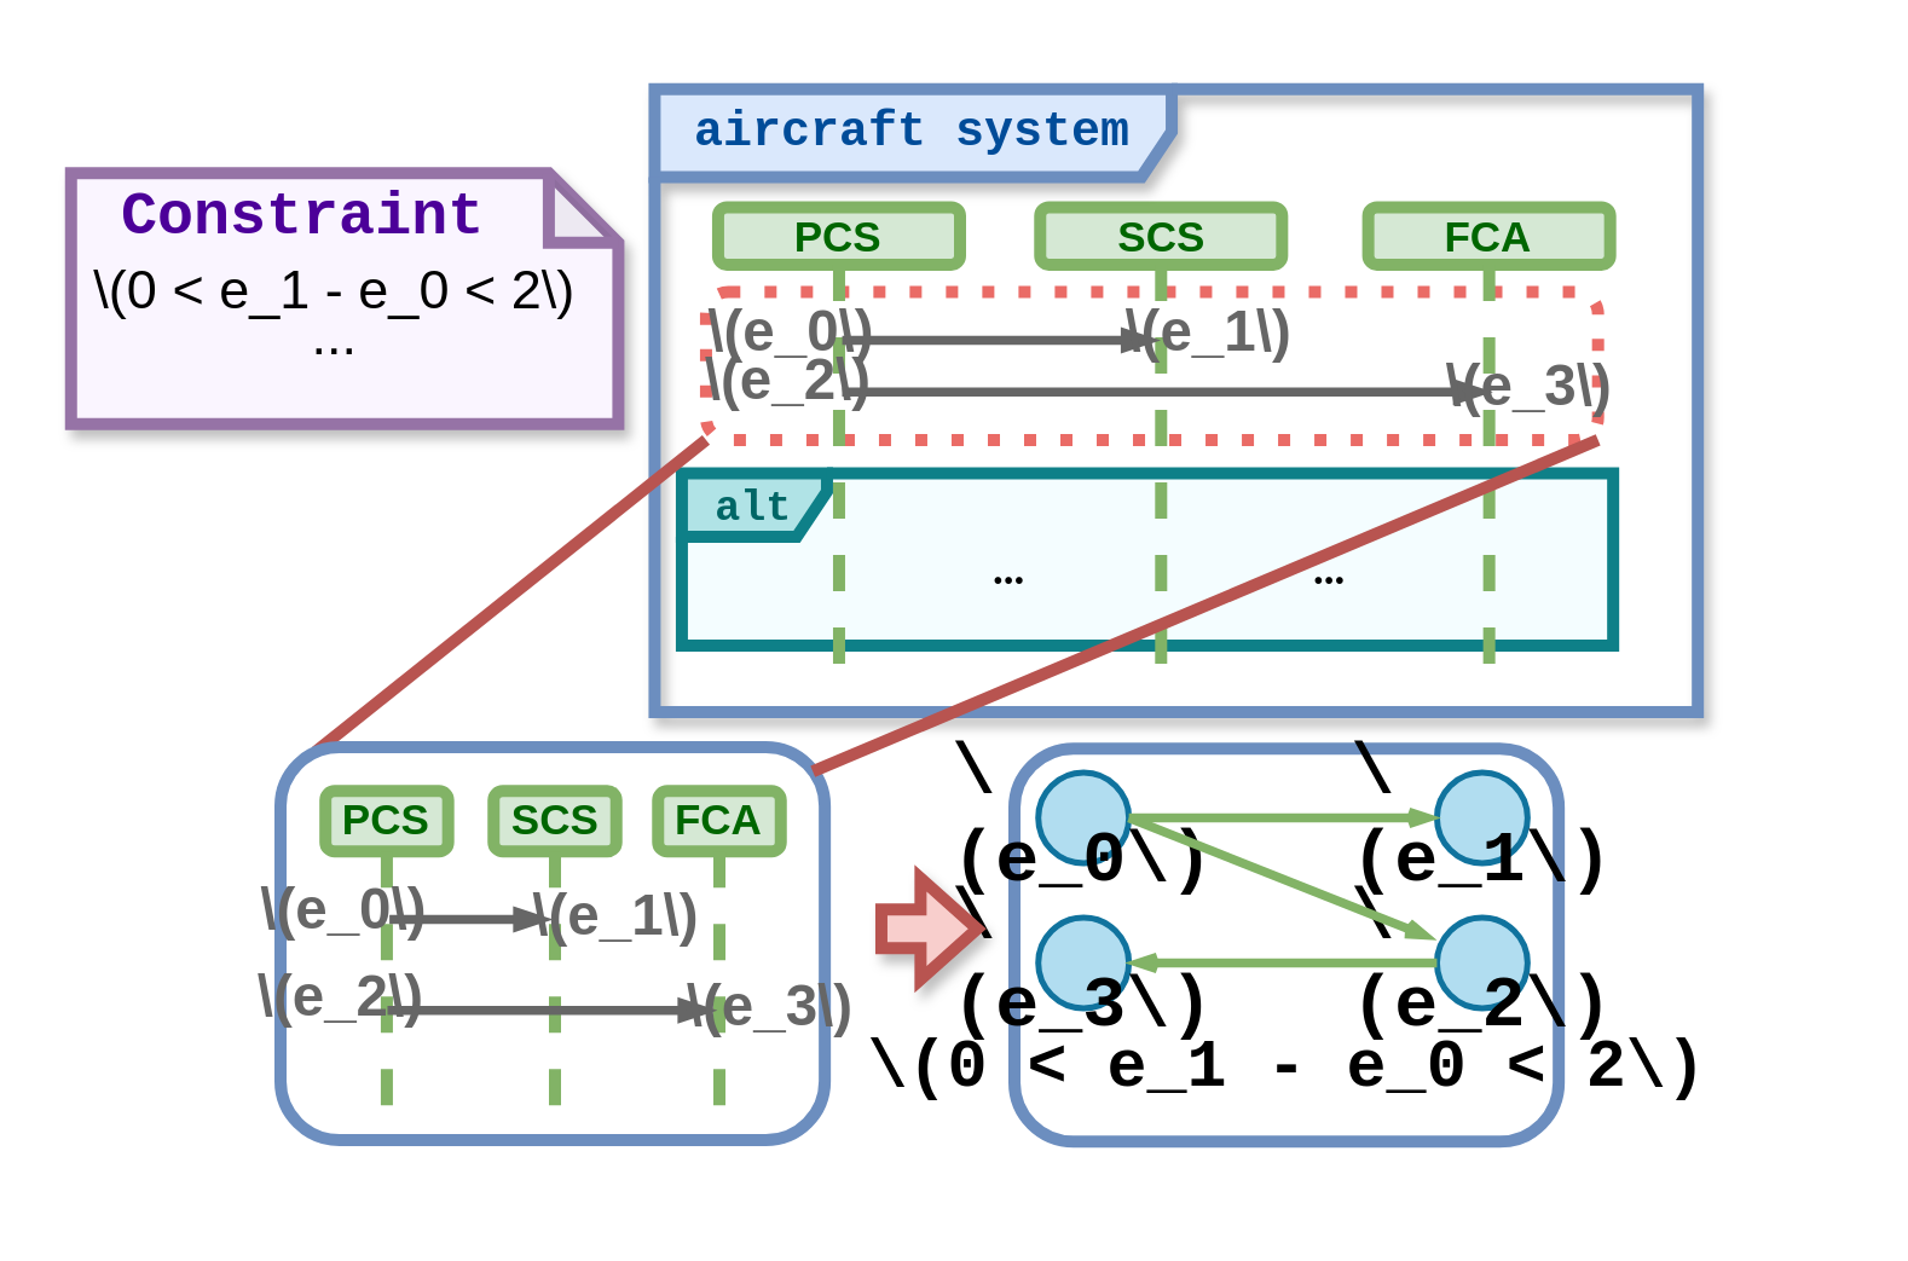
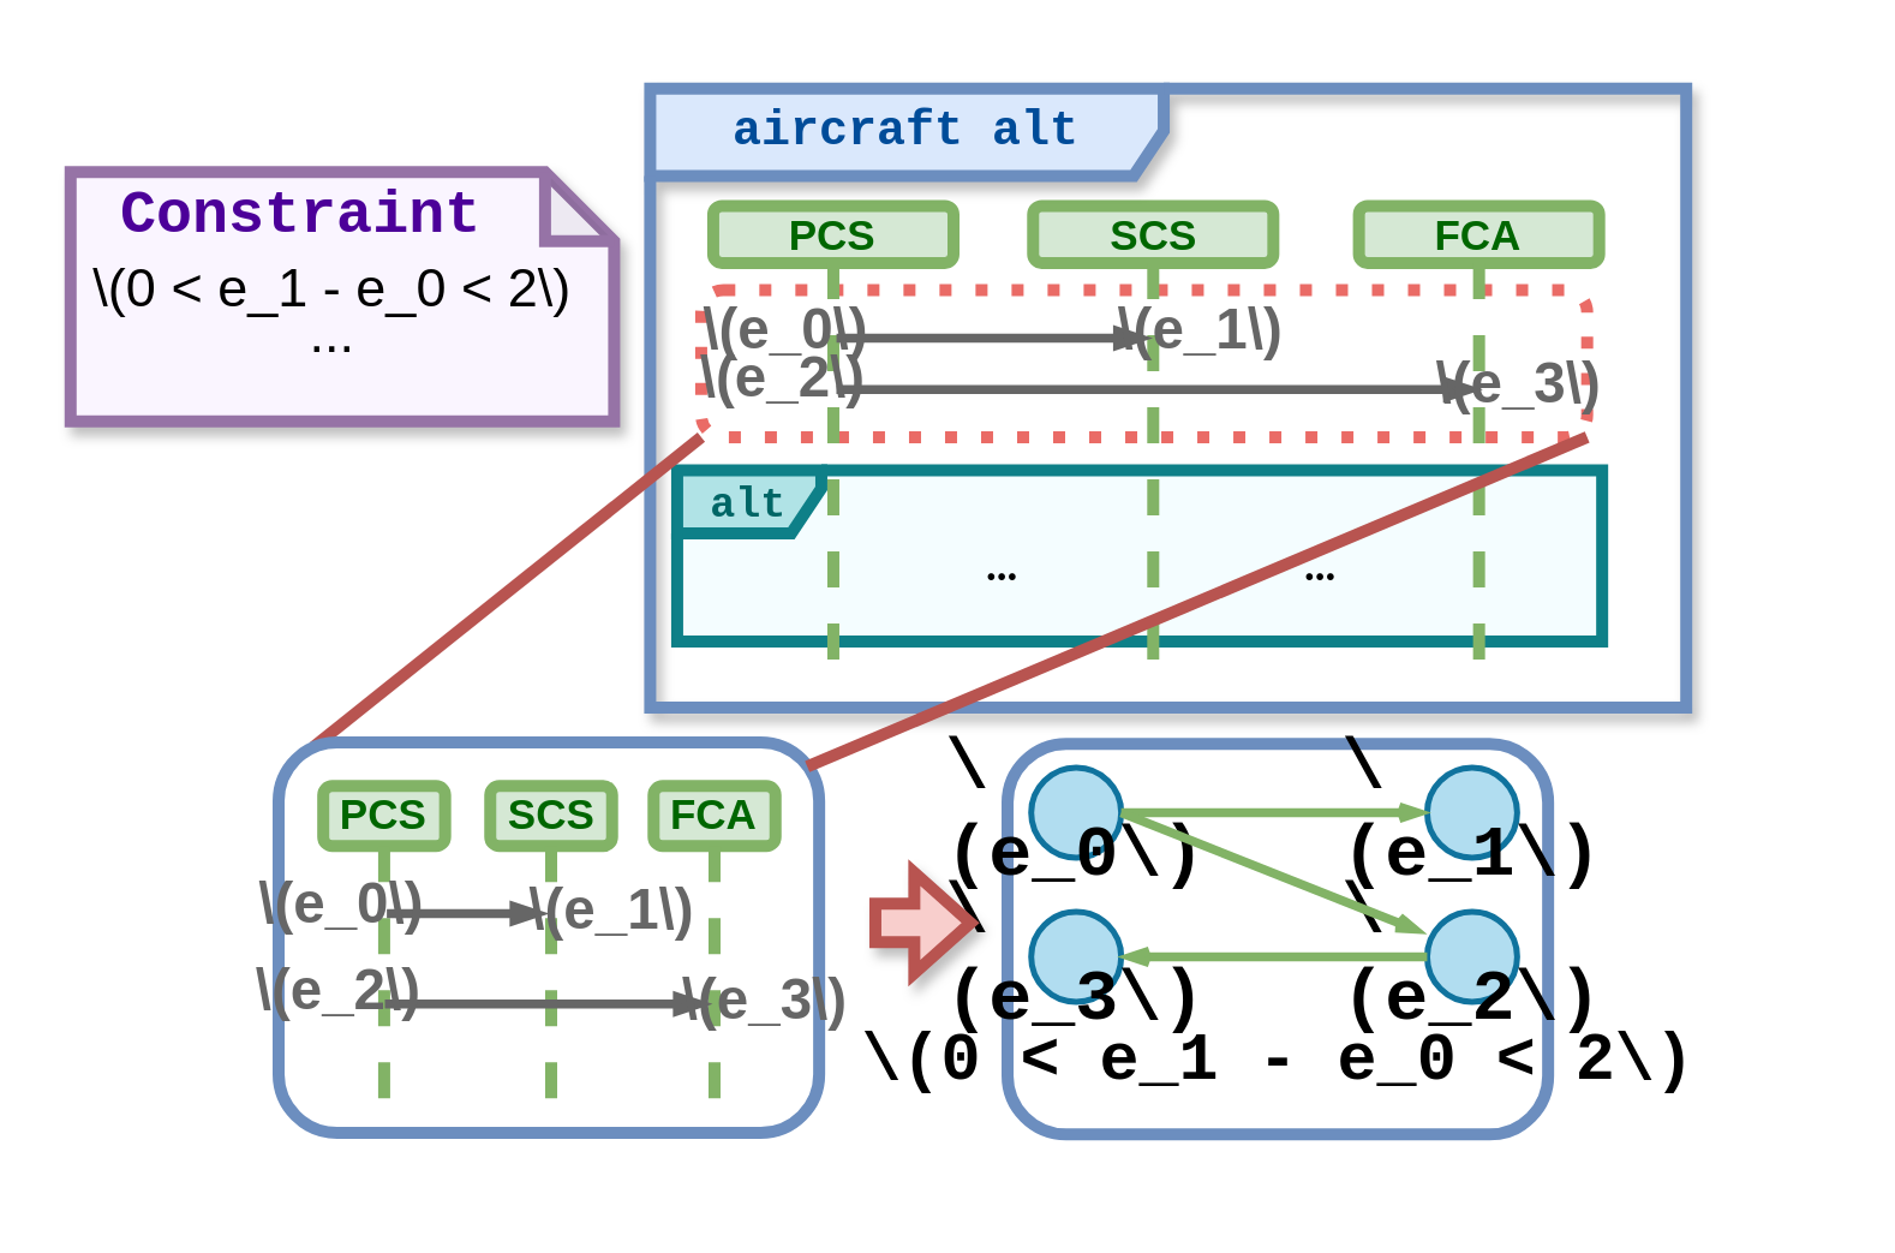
- <mxCell id="7" value="&lt;font face=&quot;Courier New&quot; style=&quot;color: rgb(0, 76, 153); font-size: 16px;&quot;&gt;&lt;b style=&quot;&quot;&gt;aircraft system&lt;/b&gt;&lt;/font&gt;" style="shape=umlFrame;whiteSpace=wrap;html=1;pointerEvents=0;width=171;height=29;fillColor=#dae8fc;strokeColor=#6c8ebf;strokeWidth=4;shadow=1;fontSize=14;" parent="1" vertex="1"><mxGeometry x="216" y="29" width="345" height="206" as="geometry" /></mxCell>
+ <mxCell id="7" value="&lt;font face=&quot;Courier New&quot; style=&quot;color: rgb(0, 76, 153); font-size: 16px;&quot;&gt;&lt;b style=&quot;&quot;&gt;aircraft alt&lt;/b&gt;&lt;/font&gt;" style="shape=umlFrame;whiteSpace=wrap;html=1;pointerEvents=0;width=171;height=29;fillColor=#dae8fc;strokeColor=#6c8ebf;strokeWidth=4;shadow=1;fontSize=14;" parent="1" vertex="1"><mxGeometry x="216" y="29" width="345" height="206" as="geometry" /></mxCell>
